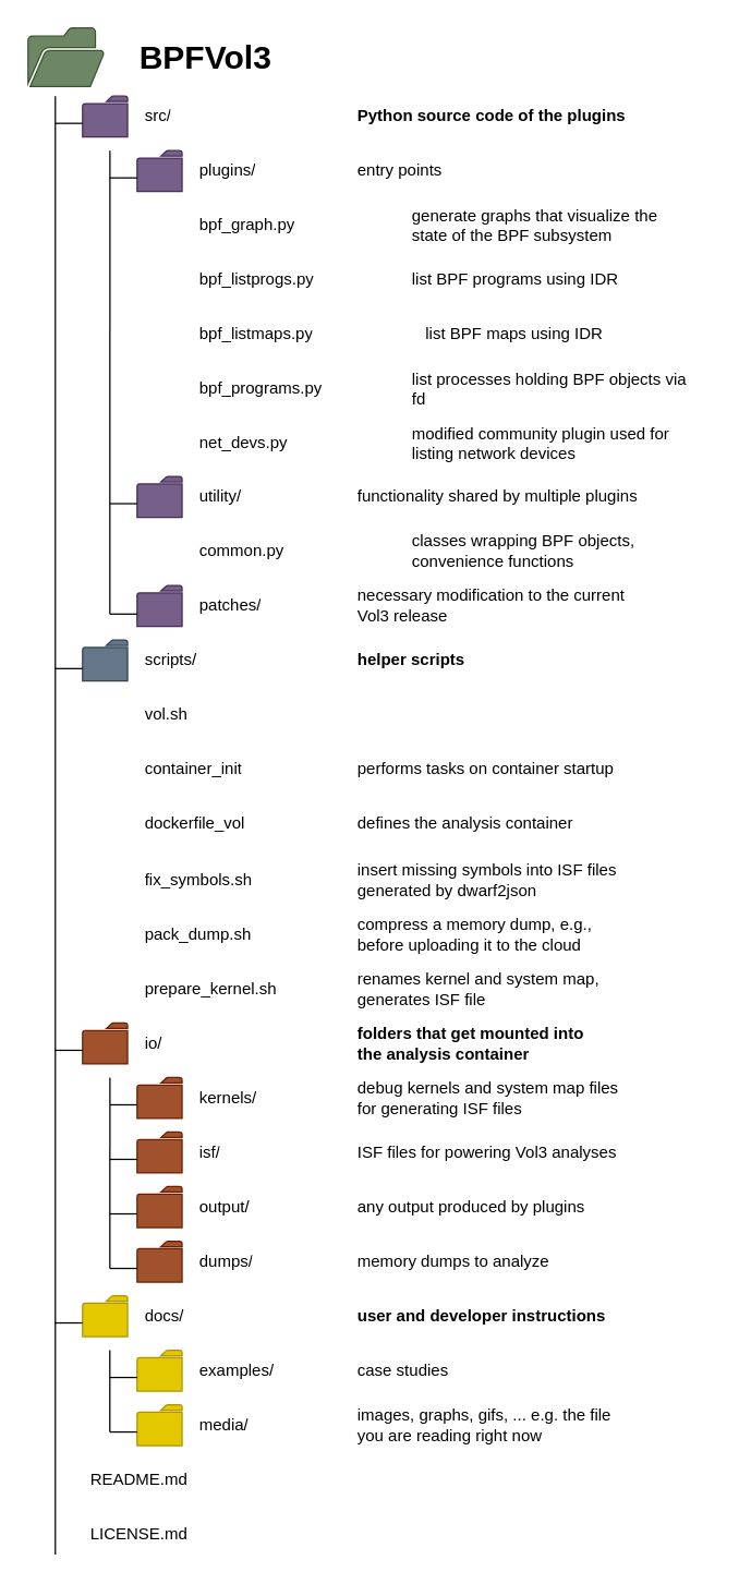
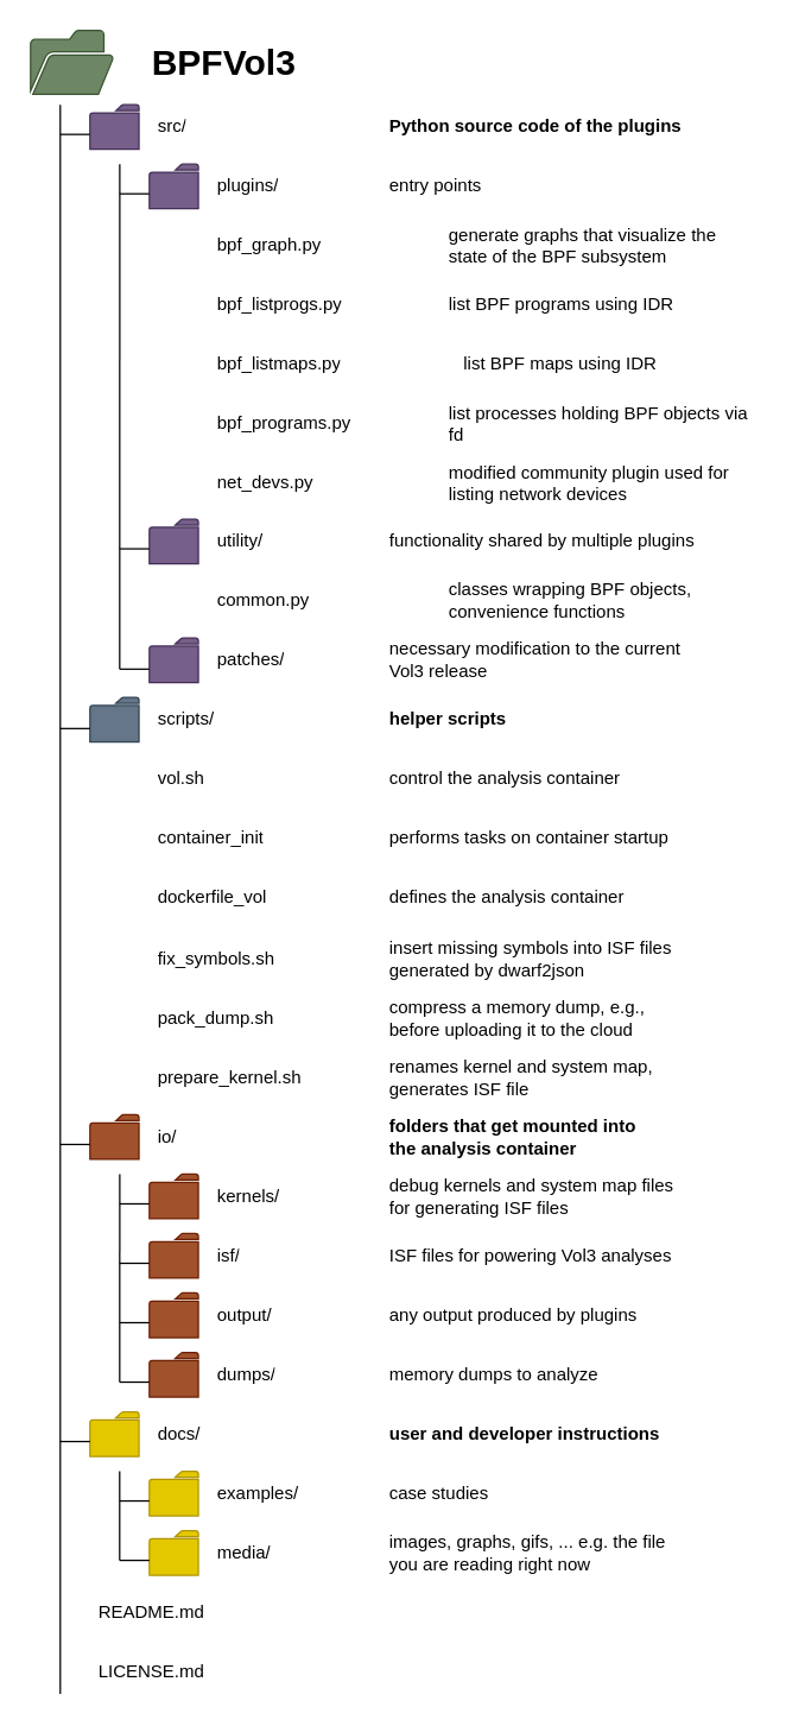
+ <mxCell id="33" value="control the analysis container" style="text;html=1;strokeColor=none;fillColor=none;align=left;verticalAlign=middle;whiteSpace=wrap;rounded=0;" vertex="1" parent="1"><mxGeometry x="260" y="509" width="210" height="30" as="geometry" /></mxCell>
